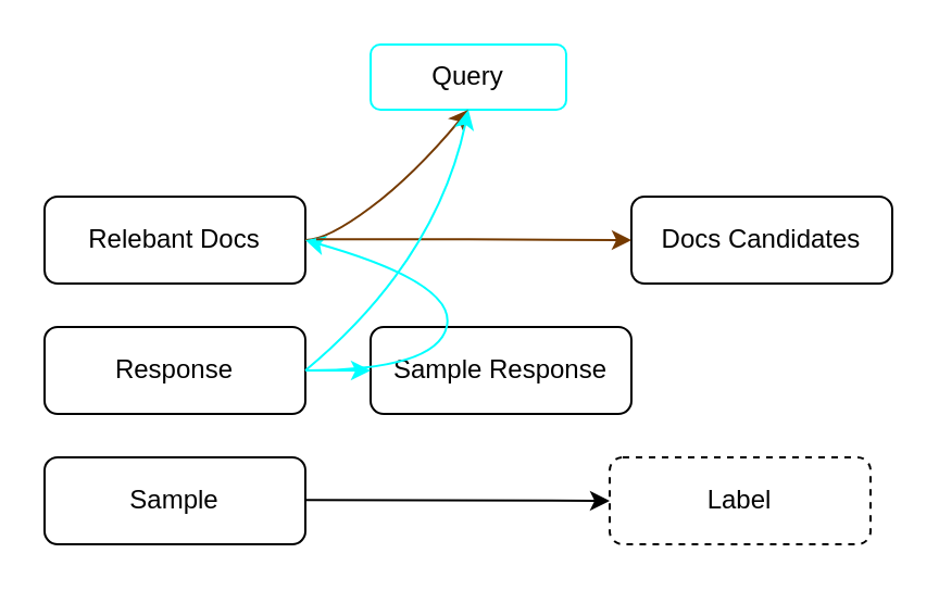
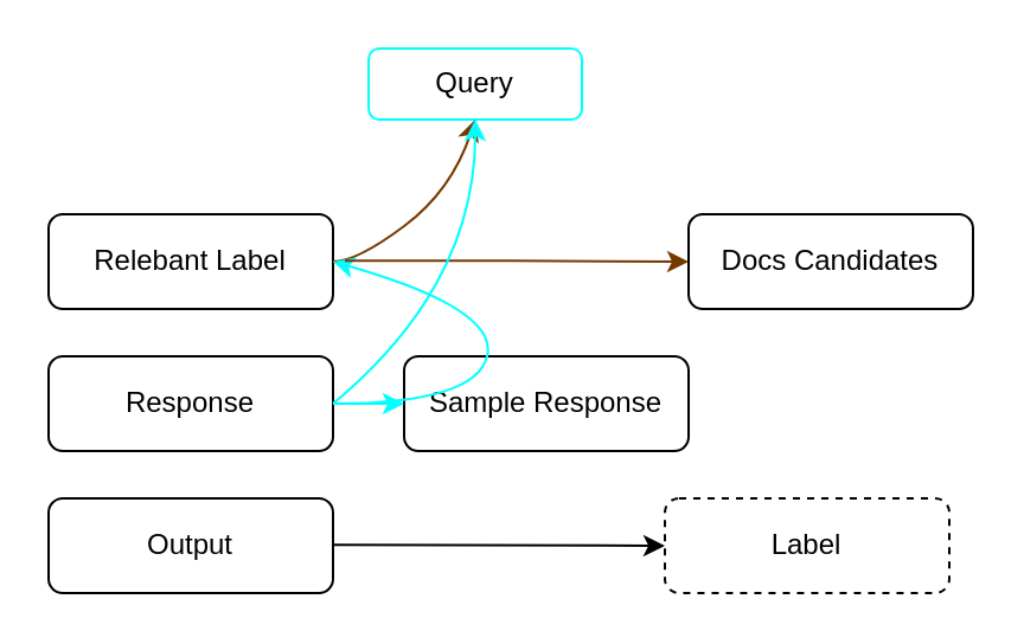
- <mxCell id="8" value="Query" style="rounded=1;whiteSpace=wrap;html=1;strokeColor=#00FFFF;" vertex="1" parent="1"><mxGeometry x="170" y="20" width="90" height="30" as="geometry" /></mxCell>
+ <mxCell id="8" value="Query" style="rounded=1;whiteSpace=wrap;html=1;strokeColor=#00FFFF;" vertex="1" parent="1"><mxGeometry x="155" y="20" width="90" height="30" as="geometry" /></mxCell>
- <mxCell id="2" value="Relebant Docs" style="rounded=1;whiteSpace=wrap;html=1;" vertex="1" parent="1"><mxGeometry x="20" y="90" width="120" height="40" as="geometry" /></mxCell>
+ <mxCell id="2" value="Relebant Label" style="rounded=1;whiteSpace=wrap;html=1;" vertex="1" parent="1"><mxGeometry x="20" y="90" width="120" height="40" as="geometry" /></mxCell>
- <mxCell id="4" value="Sample" style="rounded=1;whiteSpace=wrap;html=1;" vertex="1" parent="1"><mxGeometry x="20" y="210" width="120" height="40" as="geometry" /></mxCell>
+ <mxCell id="4" value="Output" style="rounded=1;whiteSpace=wrap;html=1;" vertex="1" parent="1"><mxGeometry x="20" y="210" width="120" height="40" as="geometry" /></mxCell>
